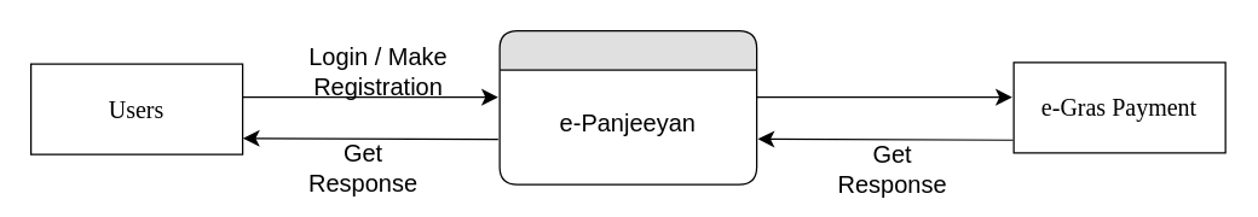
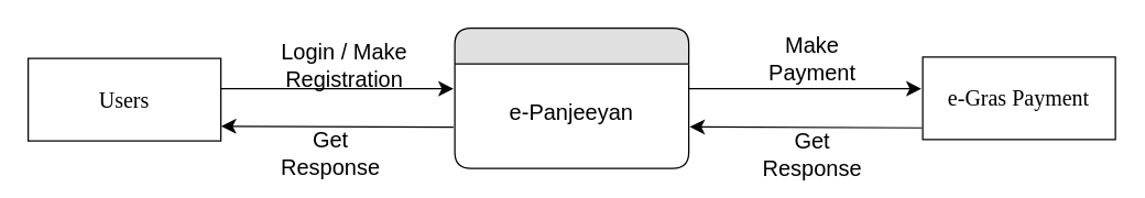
+ <mxCell id="8" value="Make Payment" style="text;html=1;strokeColor=none;fillColor=none;align=center;verticalAlign=middle;whiteSpace=wrap;rounded=0;fontSize=16;" parent="1" vertex="1"><mxGeometry x="560" y="32" width="60" height="20" as="geometry" /></mxCell>
